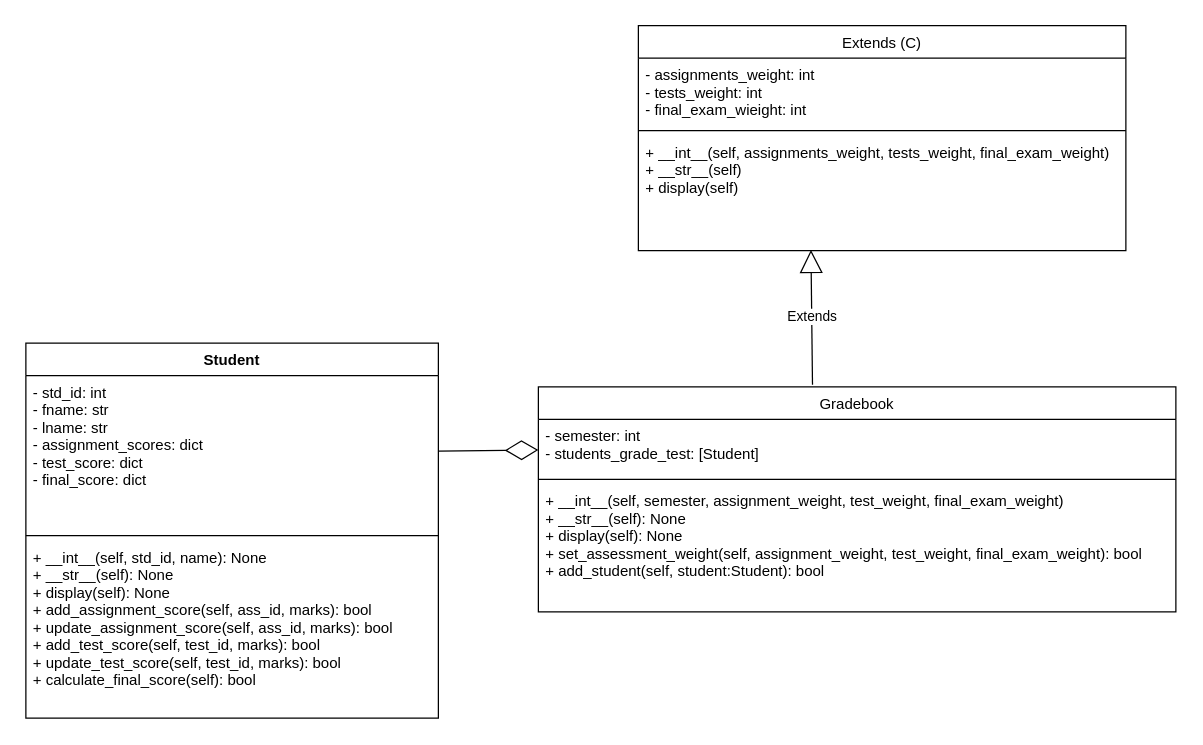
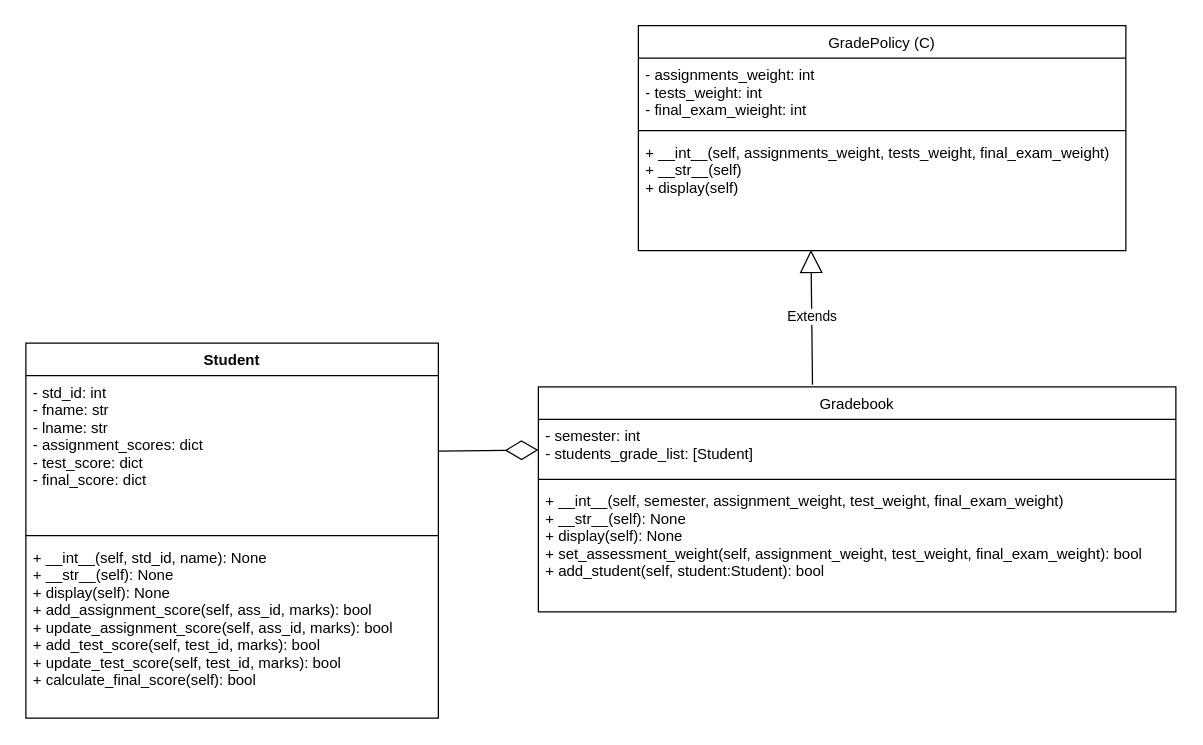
- <mxCell id="11" value="Extends (C)" style="swimlane;fontStyle=0;align=center;verticalAlign=top;childLayout=stackLayout;horizontal=1;startSize=26;horizontalStack=0;resizeParent=1;resizeParentMax=0;resizeLast=0;collapsible=1;marginBottom=0;" vertex="1" parent="1"><mxGeometry x="510" y="20" width="390" height="180" as="geometry" /></mxCell>
+ <mxCell id="11" value="GradePolicy (C)" style="swimlane;fontStyle=0;align=center;verticalAlign=top;childLayout=stackLayout;horizontal=1;startSize=26;horizontalStack=0;resizeParent=1;resizeParentMax=0;resizeLast=0;collapsible=1;marginBottom=0;" vertex="1" parent="1"><mxGeometry x="510" y="20" width="390" height="180" as="geometry" /></mxCell>
- <mxCell id="7" value="- semester: int&#10;- students_grade_test: [Student]" style="text;strokeColor=none;fillColor=none;align=left;verticalAlign=top;spacingLeft=4;spacingRight=4;overflow=hidden;rotatable=0;points=[[0,0.5],[1,0.5]];portConstraint=eastwest;" parent="6" vertex="1"><mxGeometry y="26" width="510" height="44" as="geometry" /></mxCell>
+ <mxCell id="7" value="- semester: int&#10;- students_grade_list: [Student]" style="text;strokeColor=none;fillColor=none;align=left;verticalAlign=top;spacingLeft=4;spacingRight=4;overflow=hidden;rotatable=0;points=[[0,0.5],[1,0.5]];portConstraint=eastwest;" parent="6" vertex="1"><mxGeometry y="26" width="510" height="44" as="geometry" /></mxCell>
